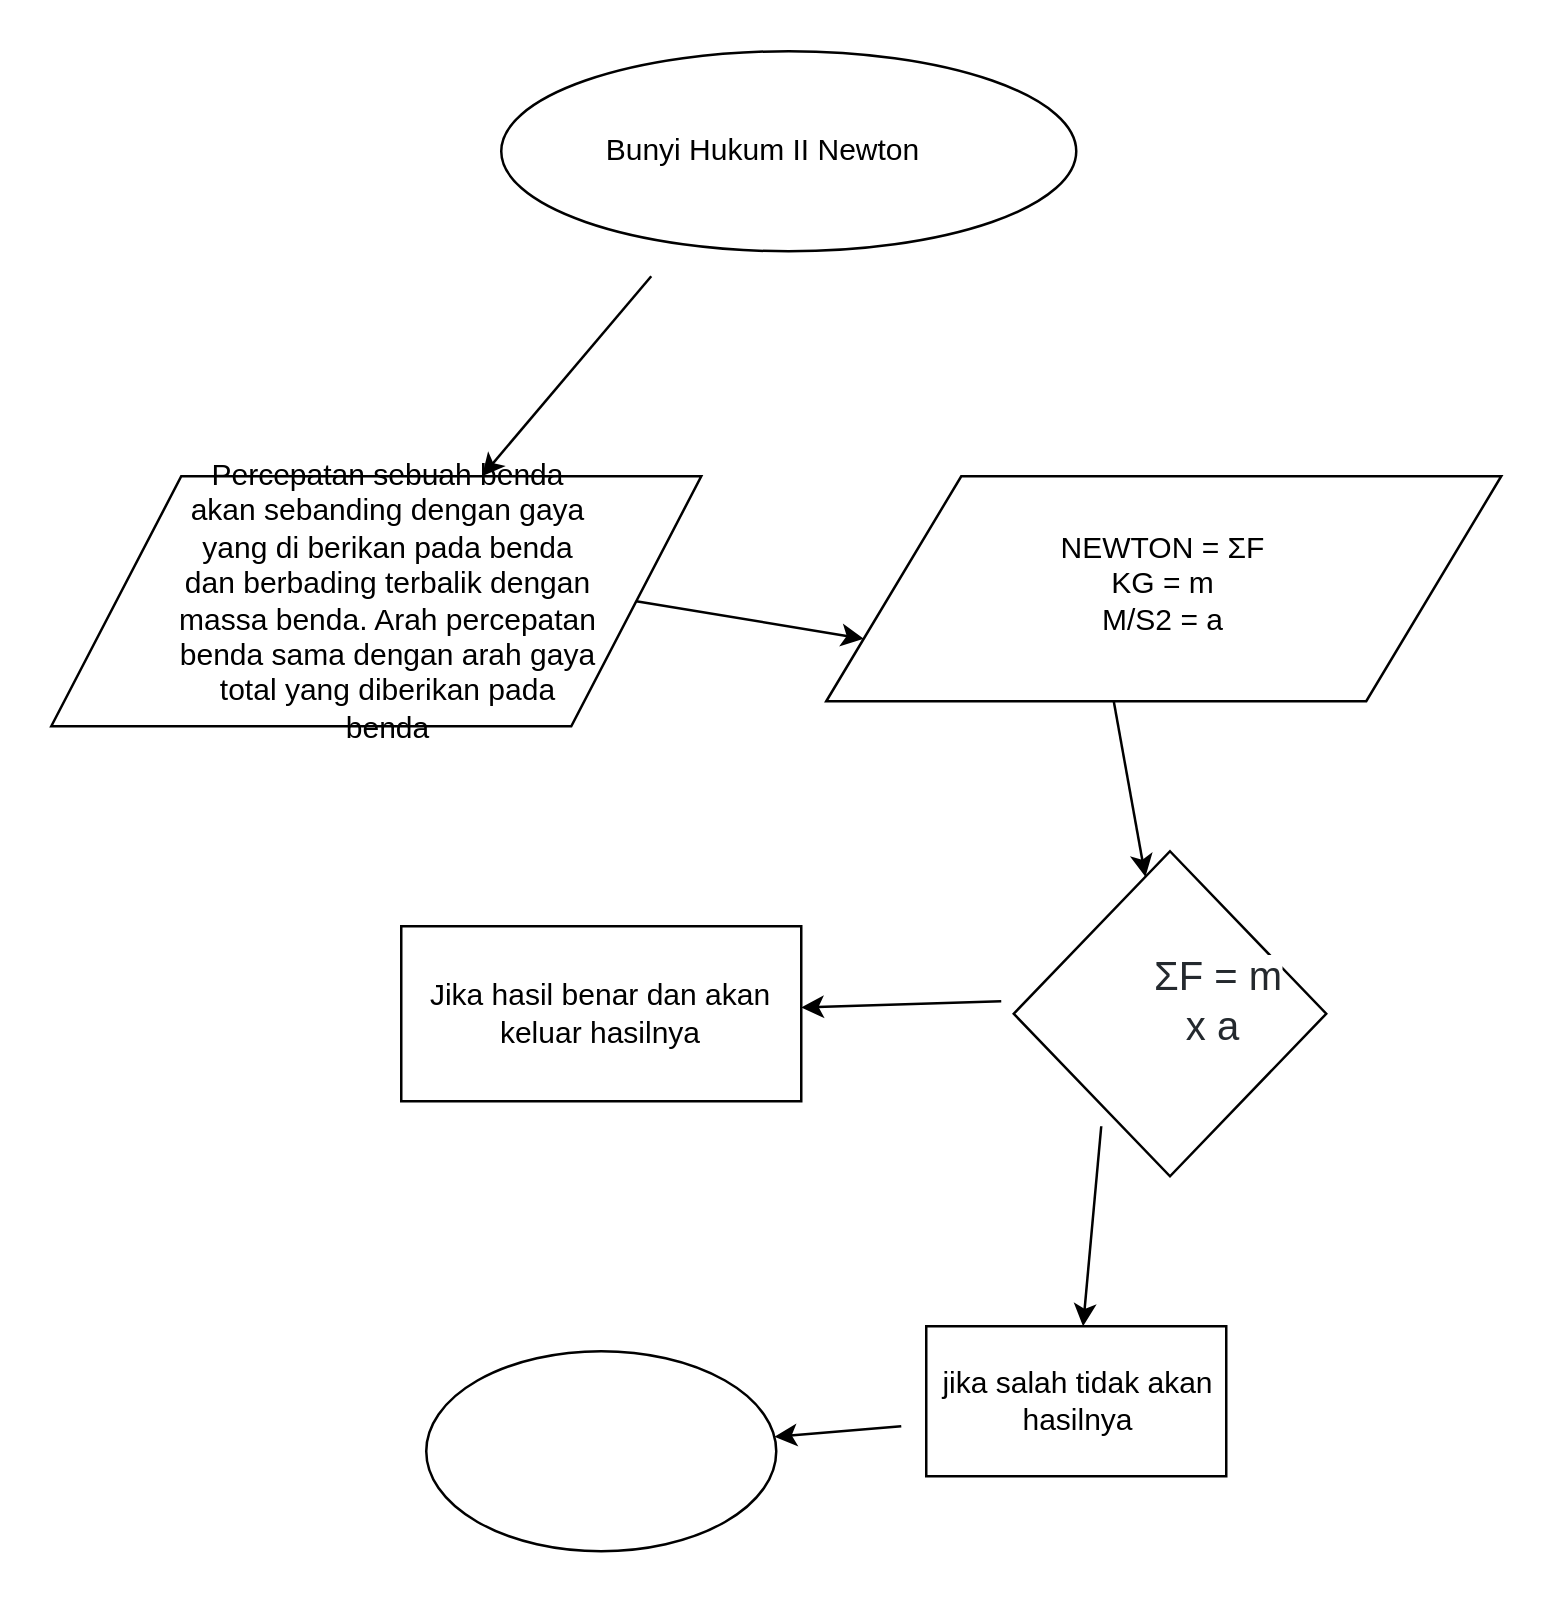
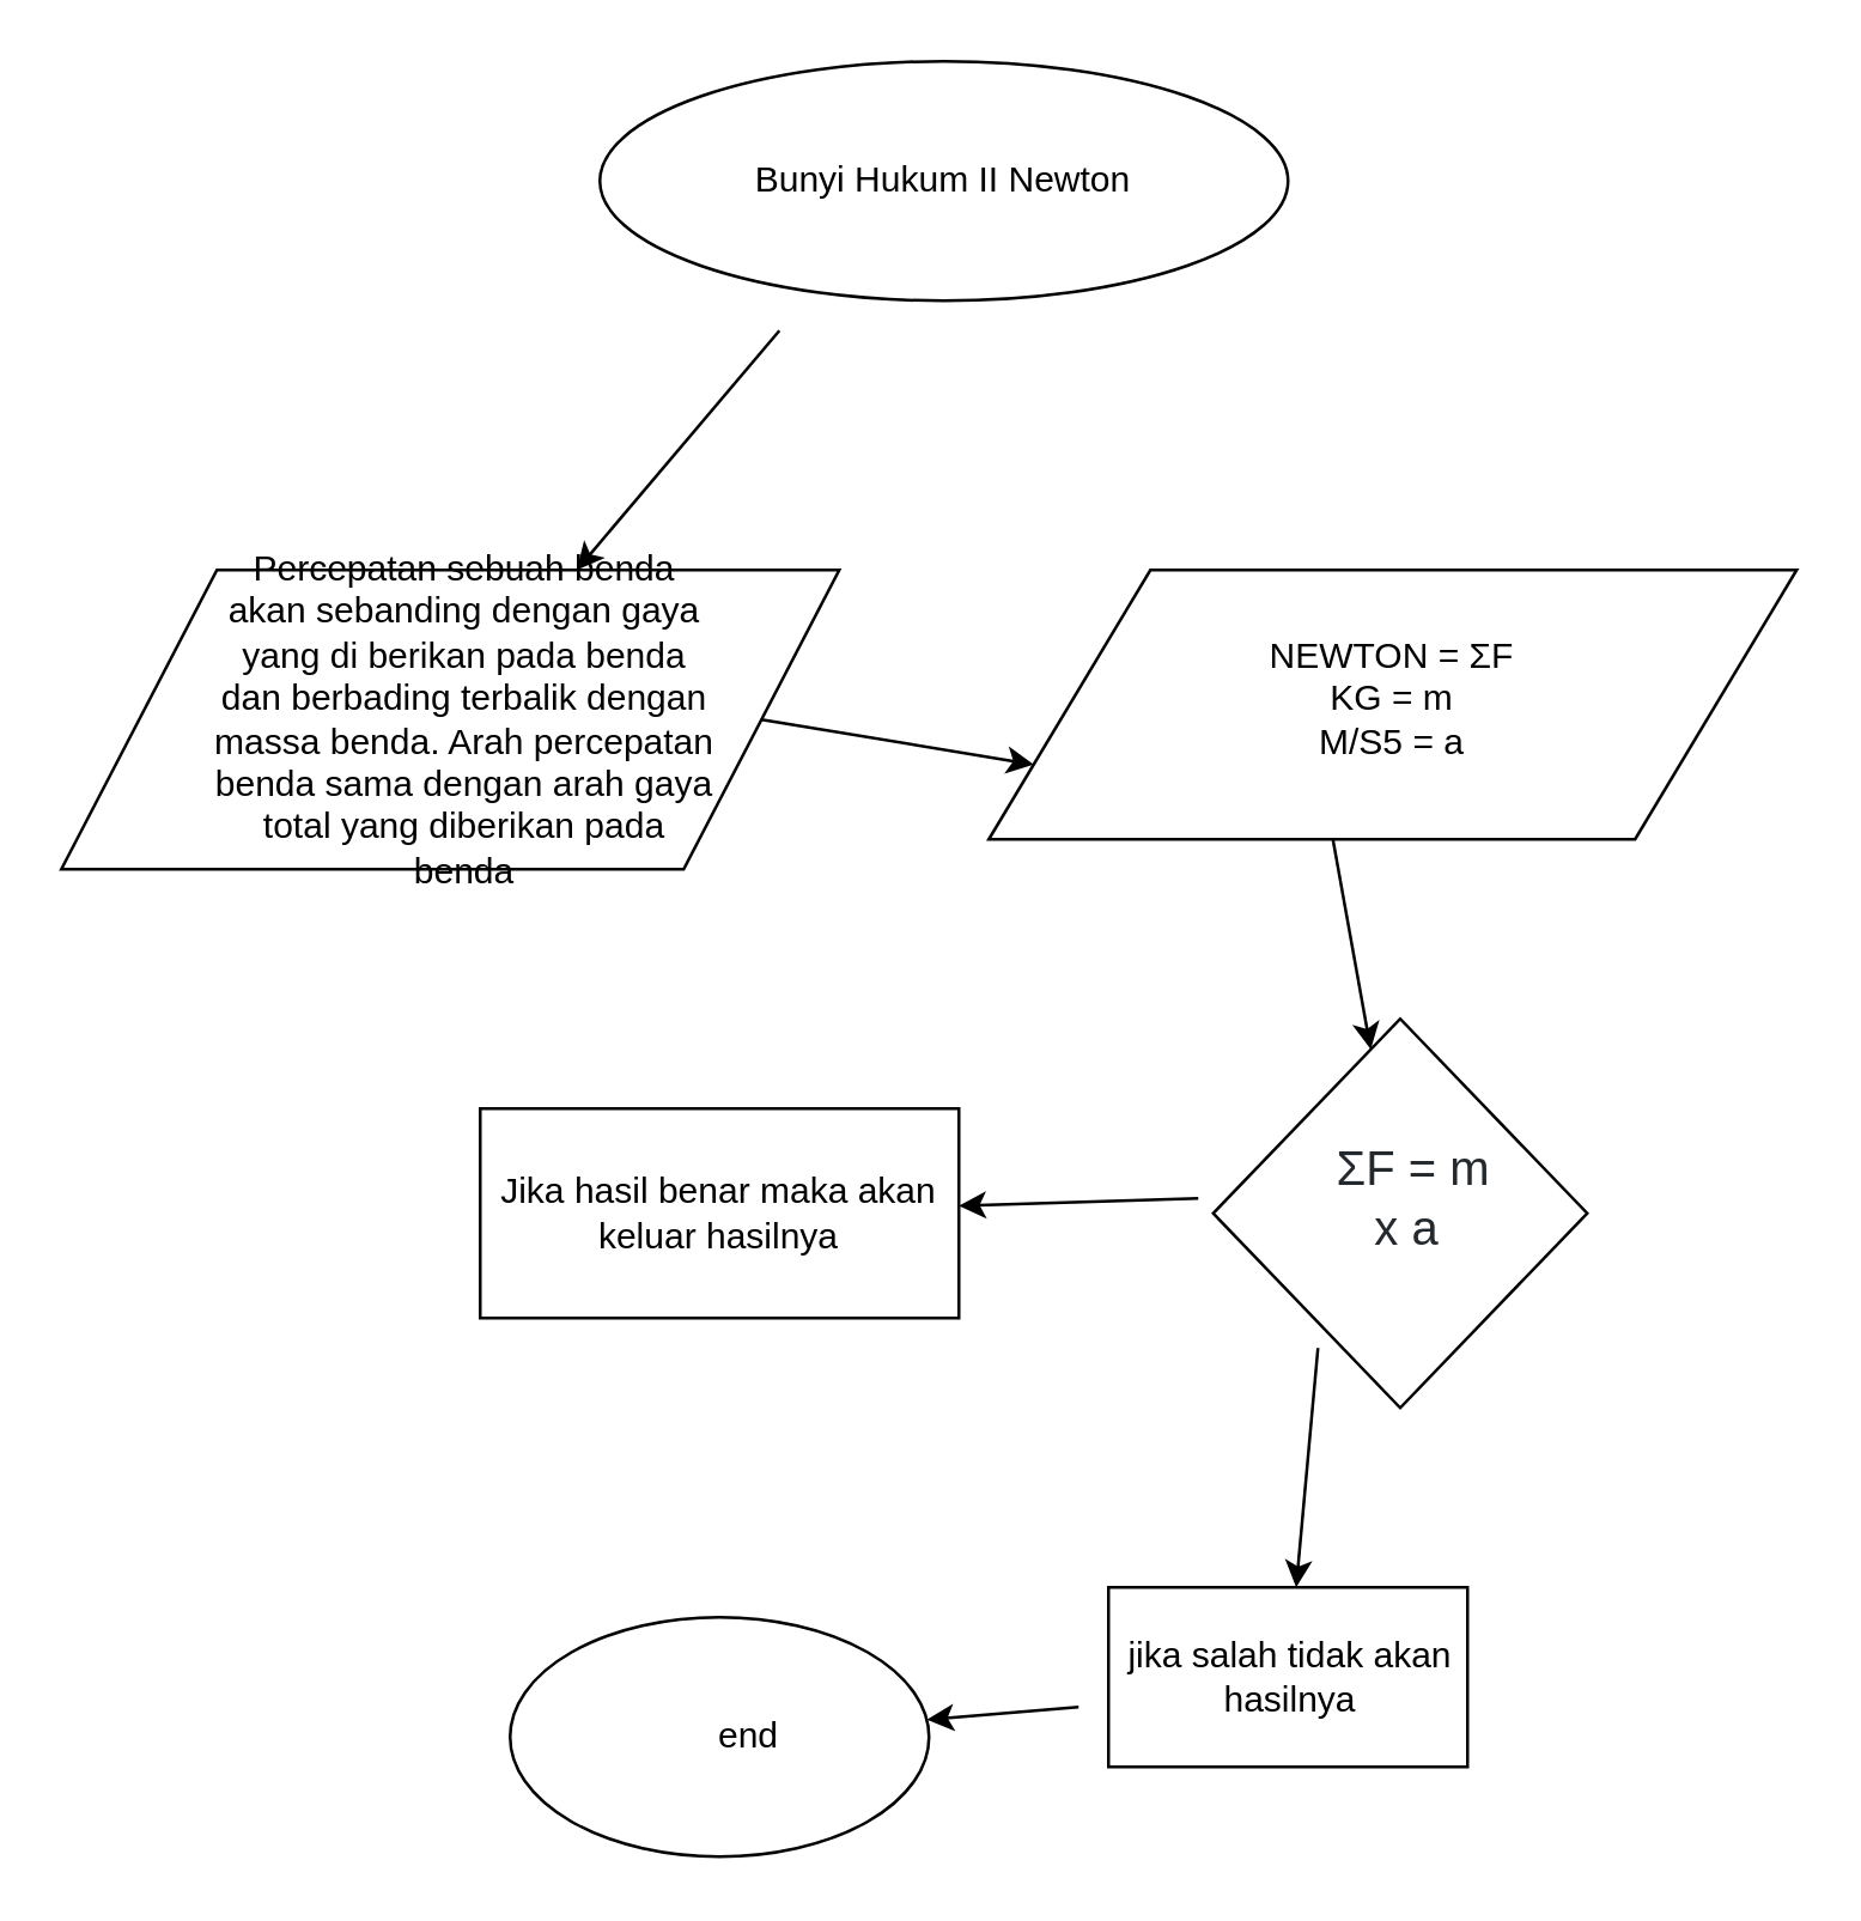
- <mxCell id="3" value="Bunyi Hukum II Newton" style="text;html=1;strokeColor=none;fillColor=none;align=center;verticalAlign=middle;whiteSpace=wrap;rounded=0;" vertex="1" parent="1"><mxGeometry x="230" y="30" width="150" height="60" as="geometry" /></mxCell>
+ <mxCell id="3" value="Bunyi Hukum II Newton" style="text;html=1;strokeColor=none;fillColor=none;align=center;verticalAlign=middle;whiteSpace=wrap;rounded=0;" vertex="1" parent="1"><mxGeometry x="240" y="30" width="150" height="60" as="geometry" /></mxCell>
- <mxCell id="9" value="&lt;div&gt;NEWTON = ΣF&lt;/div&gt;&lt;div&gt;KG = m&lt;/div&gt;&lt;div&gt;M/S2 = a&lt;/div&gt;&lt;div&gt;&lt;br&gt;&lt;/div&gt;" style="text;html=1;strokeColor=none;fillColor=none;align=center;verticalAlign=middle;whiteSpace=wrap;rounded=0;" vertex="1" parent="1"><mxGeometry x="390" y="200" width="150" height="80" as="geometry" /></mxCell>
+ <mxCell id="9" value="&lt;div&gt;NEWTON = ΣF&lt;/div&gt;&lt;div&gt;KG = m&lt;/div&gt;&lt;div&gt;M/S5 = a&lt;/div&gt;&lt;div&gt;&lt;br&gt;&lt;/div&gt;" style="text;html=1;strokeColor=none;fillColor=none;align=center;verticalAlign=middle;whiteSpace=wrap;rounded=0;" vertex="1" parent="1"><mxGeometry x="390" y="200" width="150" height="80" as="geometry" /></mxCell>
- <mxCell id="12" value="&lt;span style=&quot;color: rgb(36 , 41 , 46) ; font-family: , &amp;#34;blinkmacsystemfont&amp;#34; , &amp;#34;segoe ui&amp;#34; , &amp;#34;helvetica&amp;#34; , &amp;#34;arial&amp;#34; , sans-serif , &amp;#34;apple color emoji&amp;#34; , &amp;#34;segoe ui emoji&amp;#34; , &amp;#34;segoe ui symbol&amp;#34; ; font-size: 16px ; background-color: rgb(255 , 255 , 255)&quot;&gt;&amp;nbsp;ΣF = m x a&lt;/span&gt;" style="text;html=1;strokeColor=none;fillColor=none;align=center;verticalAlign=middle;whiteSpace=wrap;rounded=0;" vertex="1" parent="1"><mxGeometry x="455" y="370" width="60" height="60" as="geometry" /></mxCell>
+ <mxCell id="12" value="&lt;span style=&quot;color: rgb(36 , 41 , 46) ; font-family: , &amp;#34;blinkmacsystemfont&amp;#34; , &amp;#34;segoe ui&amp;#34; , &amp;#34;helvetica&amp;#34; , &amp;#34;arial&amp;#34; , sans-serif , &amp;#34;apple color emoji&amp;#34; , &amp;#34;segoe ui emoji&amp;#34; , &amp;#34;segoe ui symbol&amp;#34; ; font-size: 16px ; background-color: rgb(255 , 255 , 255)&quot;&gt;&amp;nbsp;ΣF = m x a&lt;/span&gt;" style="text;html=1;strokeColor=none;fillColor=none;align=center;verticalAlign=middle;whiteSpace=wrap;rounded=0;" vertex="1" parent="1"><mxGeometry x="440" y="370" width="60" height="60" as="geometry" /></mxCell>
- <mxCell id="15" value="Jika hasil benar dan akan keluar hasilnya" style="text;html=1;strokeColor=none;fillColor=none;align=center;verticalAlign=middle;whiteSpace=wrap;rounded=0;" vertex="1" parent="1"><mxGeometry x="160" y="380" width="160" height="50" as="geometry" /></mxCell>
+ <mxCell id="15" value="Jika hasil benar maka akan keluar hasilnya" style="text;html=1;strokeColor=none;fillColor=none;align=center;verticalAlign=middle;whiteSpace=wrap;rounded=0;" vertex="1" parent="1"><mxGeometry x="160" y="380" width="160" height="50" as="geometry" /></mxCell>
+ <mxCell id="21" value="end" style="text;html=1;strokeColor=none;fillColor=none;align=center;verticalAlign=middle;whiteSpace=wrap;rounded=0;" vertex="1" parent="1"><mxGeometry x="200" y="560" width="100" height="40" as="geometry" /></mxCell>
